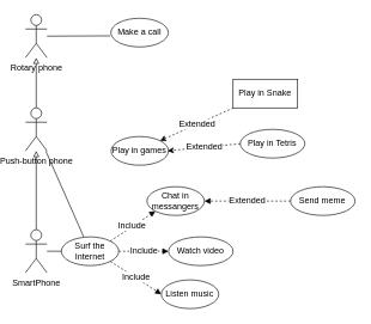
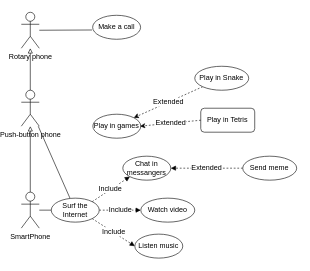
- <mxCell id="24" value="&lt;span style=&quot;font-size: 12px&quot;&gt;Play in Snake&lt;/span&gt;" style="whiteSpace=wrap;html=1;fontSize=2;fontColor=#000000;rounded=0;" vertex="1" parent="1"><mxGeometry x="309.33" y="110" width="90" height="40" as="geometry" /></mxCell>
+ <mxCell id="24" value="&lt;span style=&quot;font-size: 12px&quot;&gt;Play in Snake&lt;/span&gt;" style="ellipse;whiteSpace=wrap;html=1;fontSize=2;fontColor=#000000;" vertex="1" parent="1"><mxGeometry x="309.33" y="110" width="90" height="40" as="geometry" /></mxCell>
- <mxCell id="25" value="&lt;span style=&quot;font-size: 12px&quot;&gt;Play in Tetris&lt;/span&gt;" style="ellipse;whiteSpace=wrap;html=1;fontSize=2;fontColor=#000000;" vertex="1" parent="1"><mxGeometry x="319.33" y="180" width="90" height="40" as="geometry" /></mxCell>
+ <mxCell id="25" value="&lt;span style=&quot;font-size: 12px&quot;&gt;Play in Tetris&lt;/span&gt;" style="whiteSpace=wrap;html=1;fontSize=2;fontColor=#000000;rounded=1;" vertex="1" parent="1"><mxGeometry x="319.33" y="180" width="90" height="40" as="geometry" /></mxCell>
